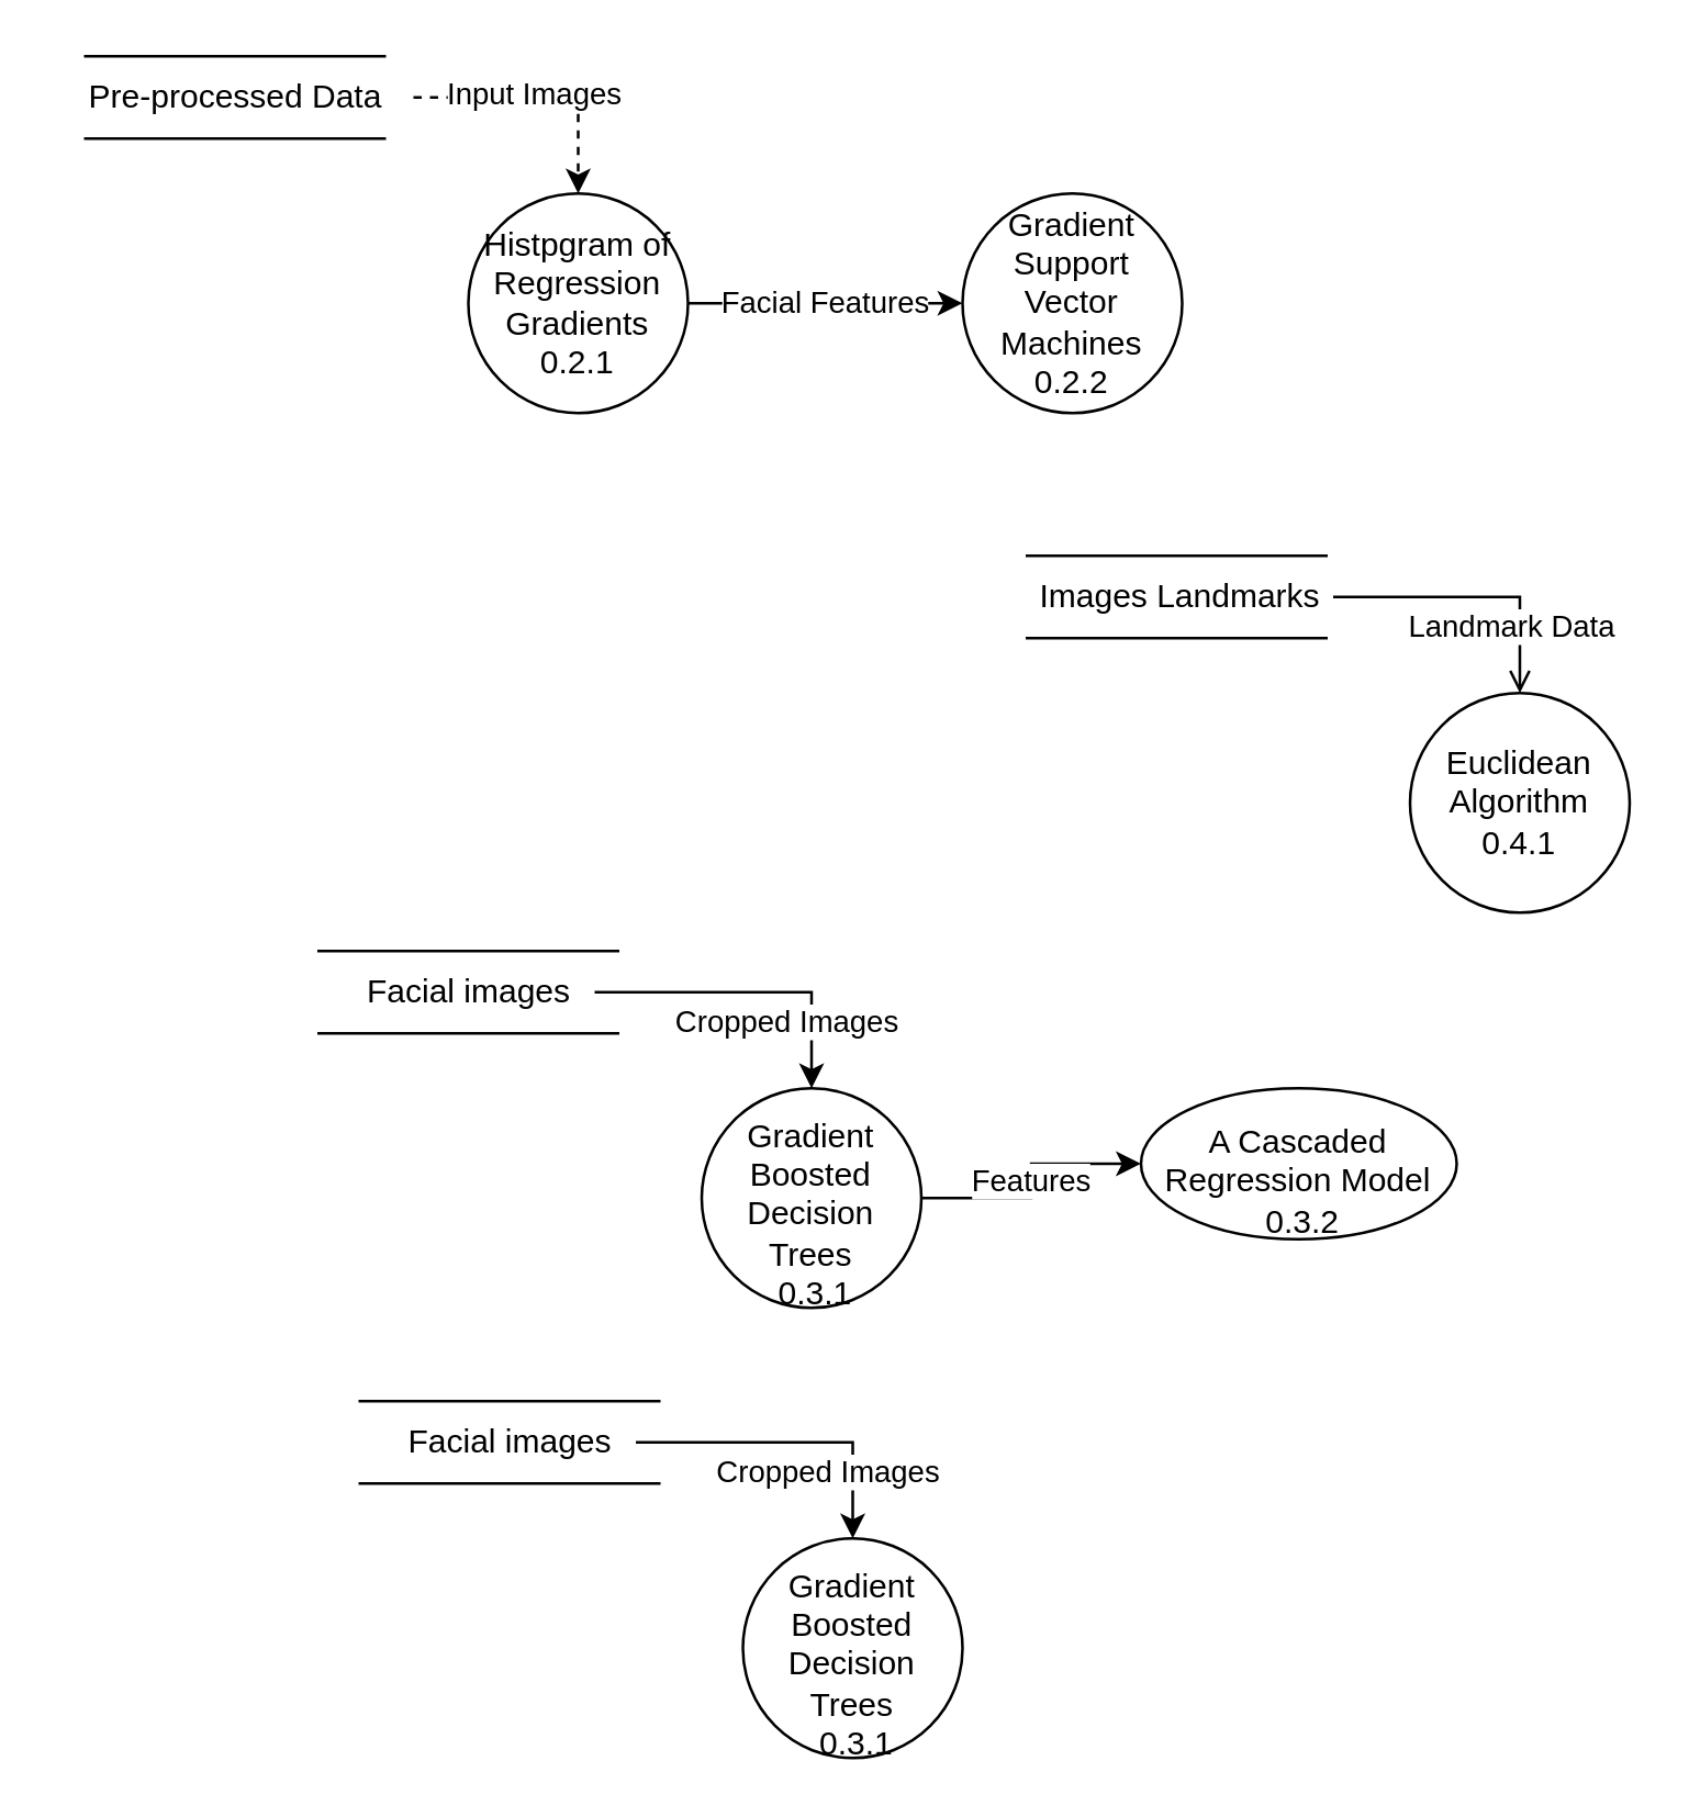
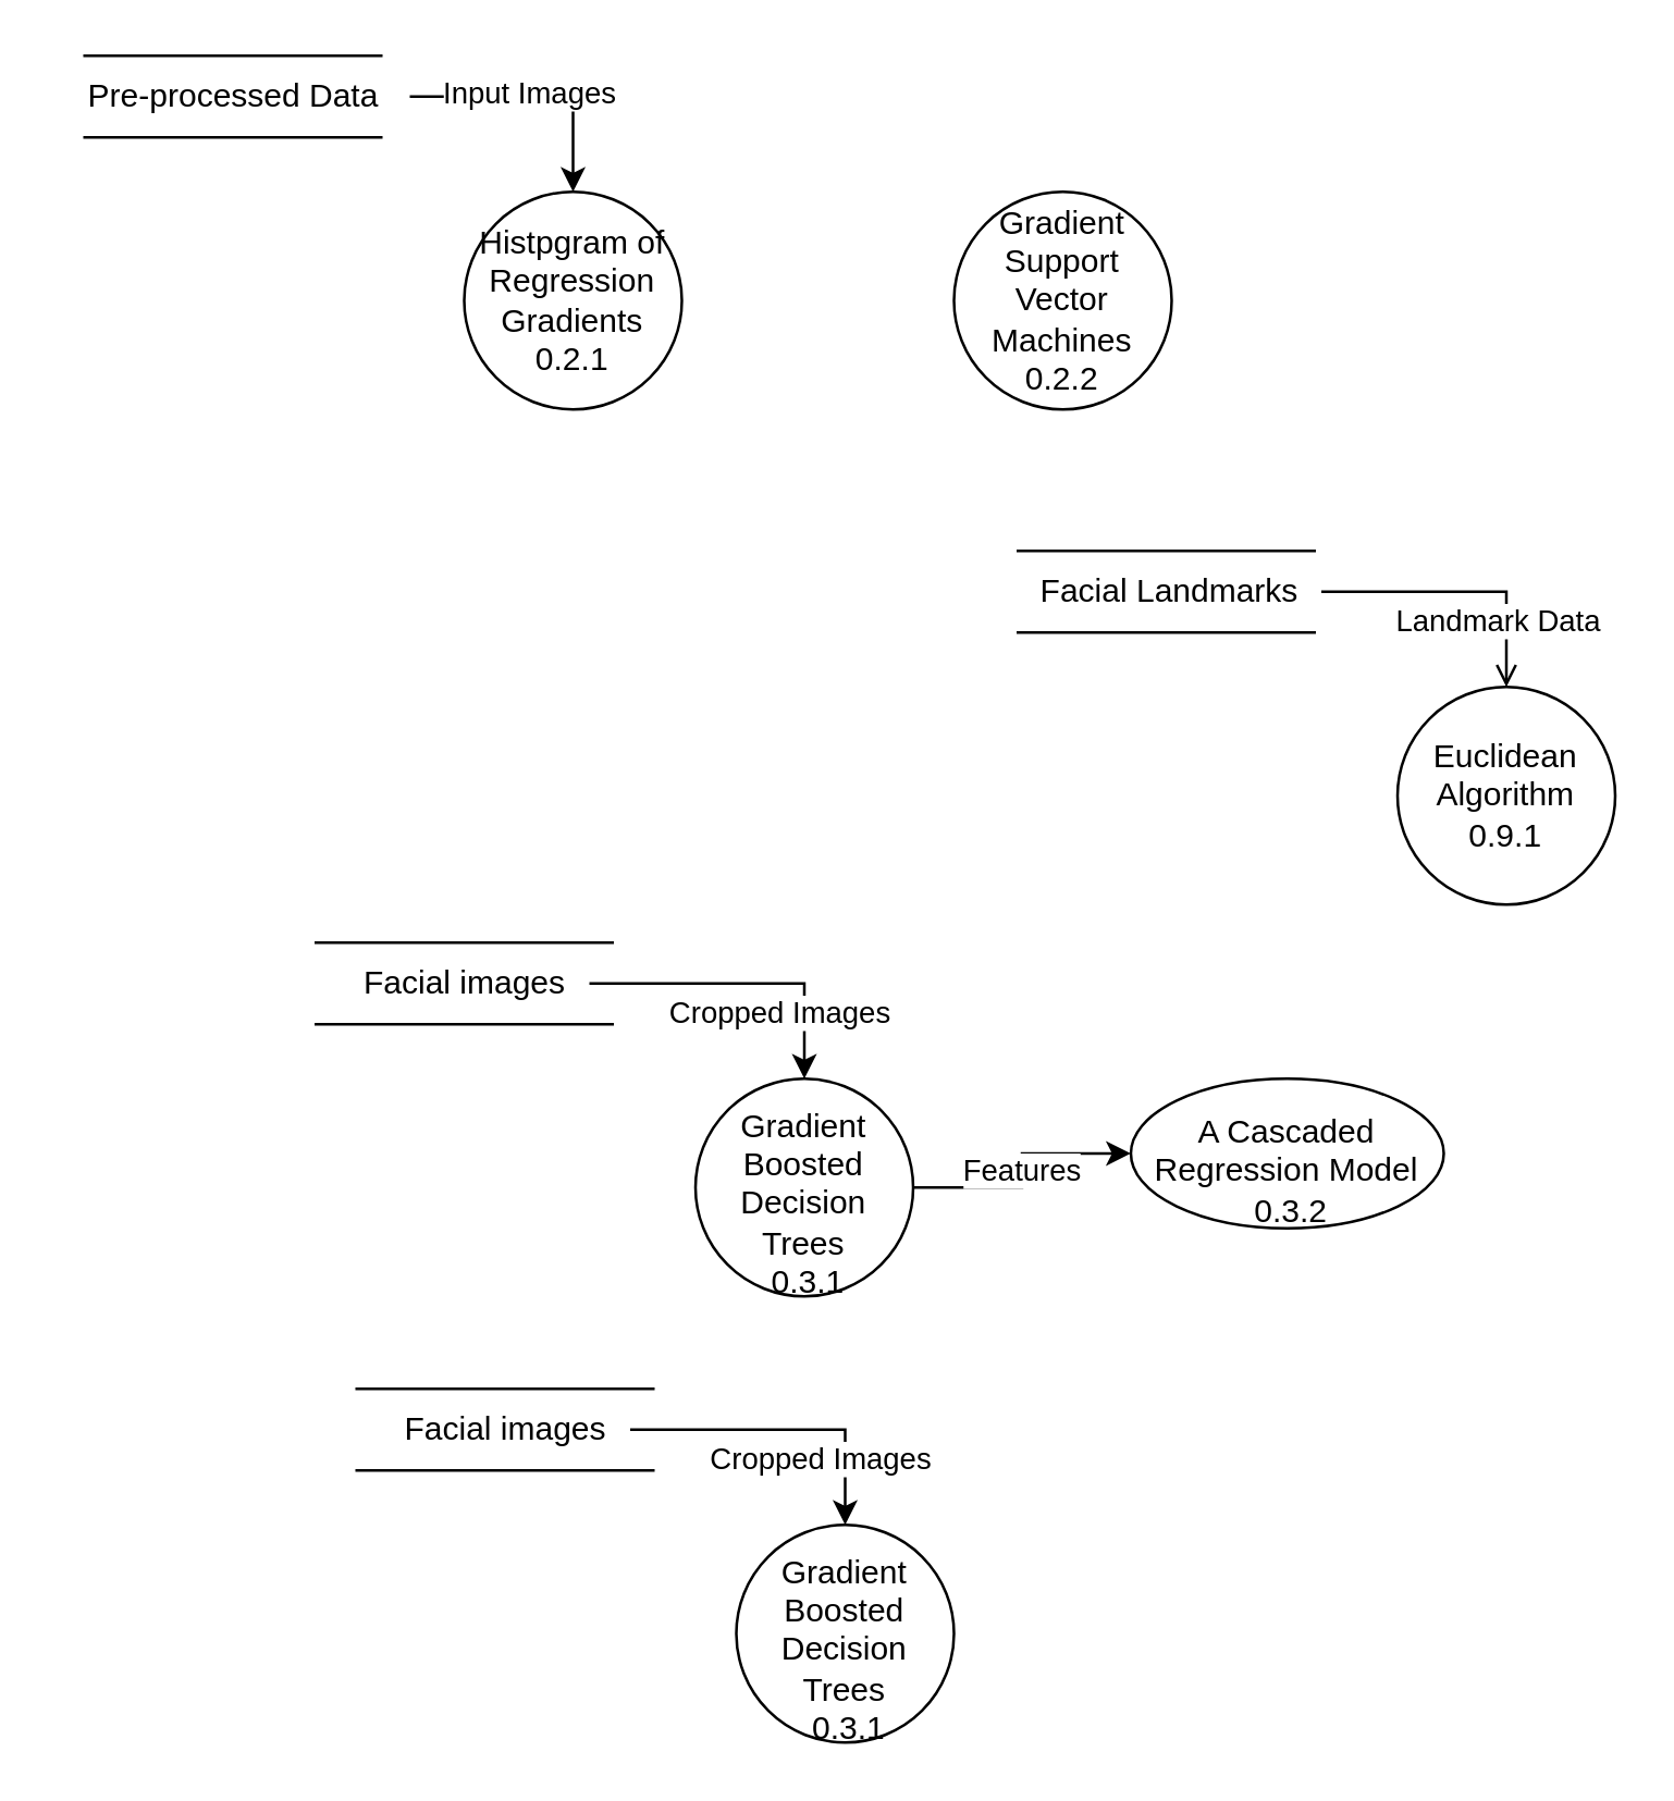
- <mxCell id="6" value="" style="edgeStyle=orthogonalEdgeStyle;rounded=0;orthogonalLoop=1;jettySize=auto;html=1;dashed=1;" parent="1" source="8" target="4" edge="1"><mxGeometry relative="1" as="geometry" /></mxCell>
+ <mxCell id="6" value="" style="edgeStyle=orthogonalEdgeStyle;rounded=0;orthogonalLoop=1;jettySize=auto;html=1;" parent="1" source="8" target="4" edge="1"><mxGeometry relative="1" as="geometry" /></mxCell>
- <mxCell id="3" value="Facial Features" style="edgeStyle=orthogonalEdgeStyle;rounded=0;orthogonalLoop=1;jettySize=auto;html=1;entryX=0;entryY=0.5;entryDx=0;entryDy=0;" parent="1" source="4" target="2" edge="1"><mxGeometry relative="1" as="geometry" /></mxCell>
- <mxCell id="21" value="Images Landmarks" style="text;html=1;align=center;verticalAlign=middle;resizable=0;points=[];autosize=1;strokeColor=none;fillColor=none;" parent="1" vertex="1"><mxGeometry x="372" y="204" width="113" height="26" as="geometry" /></mxCell>
+ <mxCell id="21" value="Facial Landmarks" style="text;html=1;align=center;verticalAlign=middle;resizable=0;points=[];autosize=1;strokeColor=none;fillColor=none;" parent="1" vertex="1"><mxGeometry x="372" y="204" width="113" height="26" as="geometry" /></mxCell>
- <mxCell id="17" value="Euclidean Algorithm&lt;br&gt;0.4.1" style="ellipse;whiteSpace=wrap;html=1;aspect=fixed;" parent="1" vertex="1"><mxGeometry x="513" y="252" width="80" height="80" as="geometry" /></mxCell>
+ <mxCell id="17" value="Euclidean Algorithm&lt;br&gt;0.9.1" style="ellipse;whiteSpace=wrap;html=1;aspect=fixed;" parent="1" vertex="1"><mxGeometry x="513" y="252" width="80" height="80" as="geometry" /></mxCell>
